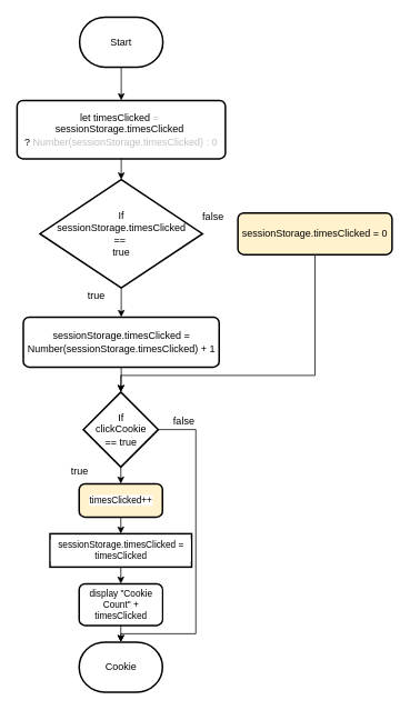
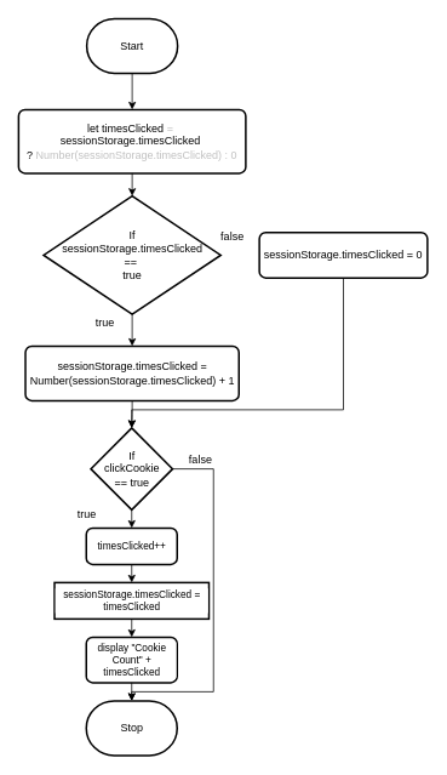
- <mxCell id="9" value="sessionStorage.timesClicked = 0" style="rounded=1;whiteSpace=wrap;html=1;absoluteArcSize=1;arcSize=14;strokeWidth=2;fillColor=#fff2cc;" vertex="1" parent="1"><mxGeometry x="285" y="255" width="185" height="50" as="geometry" /></mxCell>
+ <mxCell id="9" value="sessionStorage.timesClicked = 0" style="rounded=1;whiteSpace=wrap;html=1;absoluteArcSize=1;arcSize=14;strokeWidth=2;" vertex="1" parent="1"><mxGeometry x="285" y="255" width="185" height="50" as="geometry" /></mxCell>
- <mxCell id="18" value="timesClicked++" style="rounded=1;whiteSpace=wrap;html=1;absoluteArcSize=1;arcSize=14;strokeWidth=2;fontFamily=Helvetica;fontSize=11;fontColor=default;labelBackgroundColor=default;fillColor=#fff2cc;" vertex="1" parent="1"><mxGeometry x="94.5" y="580" width="100" height="40" as="geometry" /></mxCell>
+ <mxCell id="18" value="timesClicked++" style="rounded=1;whiteSpace=wrap;html=1;absoluteArcSize=1;arcSize=14;strokeWidth=2;fontFamily=Helvetica;fontSize=11;fontColor=default;labelBackgroundColor=default;" vertex="1" parent="1"><mxGeometry x="94.5" y="580" width="100" height="40" as="geometry" /></mxCell>
- <mxCell id="4" value="Cookie" style="strokeWidth=2;html=1;shape=mxgraph.flowchart.terminator;whiteSpace=wrap;" parent="1" vertex="1"><mxGeometry x="94.5" y="770" width="100" height="60" as="geometry" /></mxCell>
+ <mxCell id="4" value="Stop" style="strokeWidth=2;html=1;shape=mxgraph.flowchart.terminator;whiteSpace=wrap;" parent="1" vertex="1"><mxGeometry x="94.5" y="770" width="100" height="60" as="geometry" /></mxCell>
